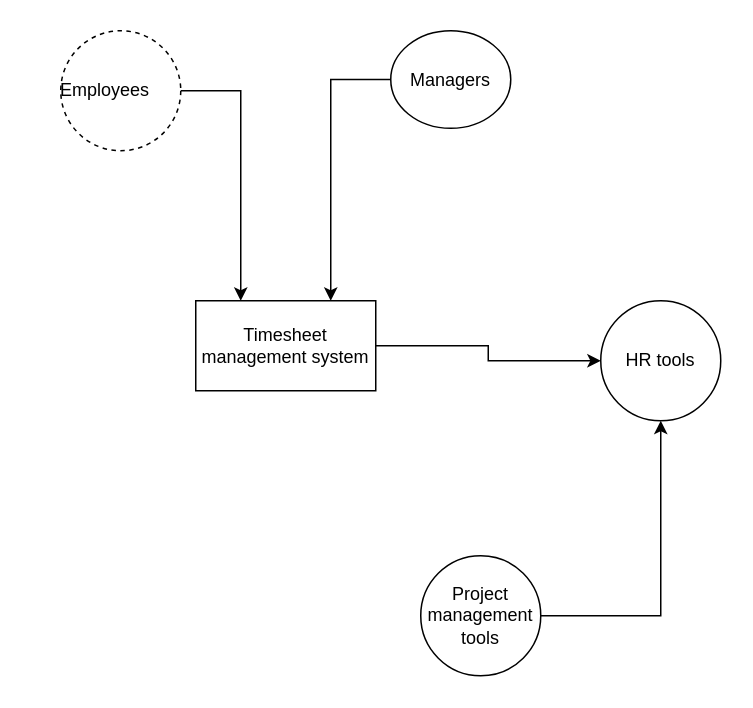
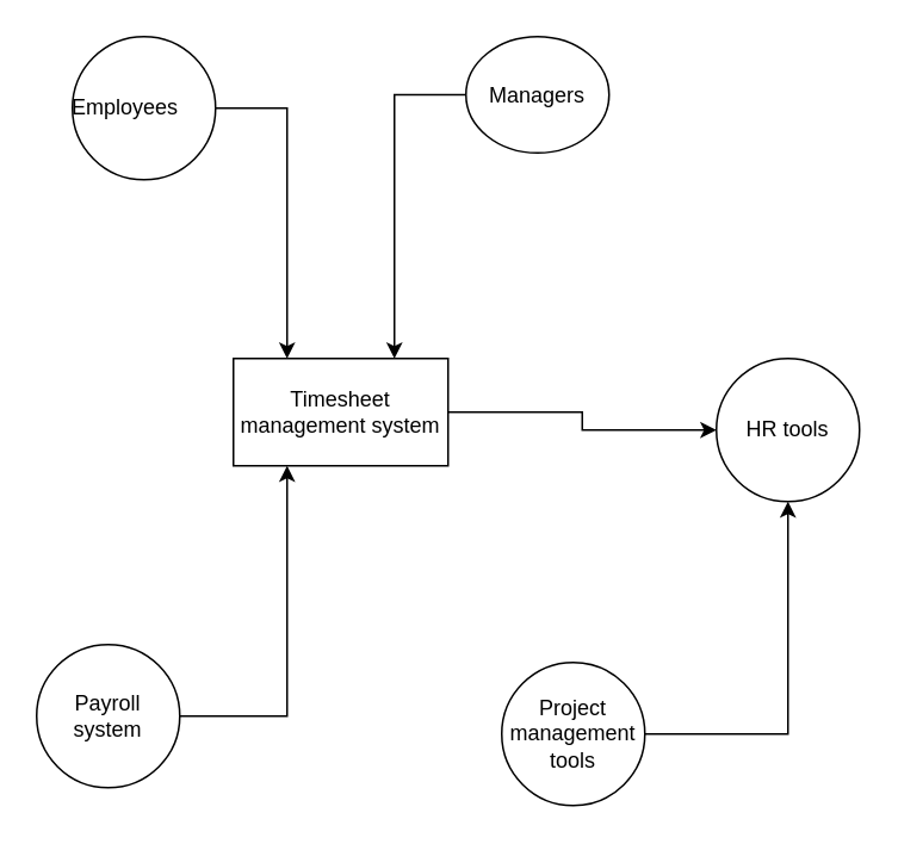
- <mxCell id="5" value="Employees&lt;span style=&quot;white-space: pre;&quot;&gt;&#09;&lt;/span&gt;" style="ellipse;whiteSpace=wrap;html=1;aspect=fixed;dashed=1;" vertex="1" parent="1"><mxGeometry x="40" y="20" width="80" height="80" as="geometry" /></mxCell>
+ <mxCell id="5" value="Employees&lt;span style=&quot;white-space: pre;&quot;&gt;&#09;&lt;/span&gt;" style="ellipse;whiteSpace=wrap;html=1;aspect=fixed;" vertex="1" parent="1"><mxGeometry x="40" y="20" width="80" height="80" as="geometry" /></mxCell>
+ <mxCell id="8" style="edgeStyle=orthogonalEdgeStyle;rounded=0;orthogonalLoop=1;jettySize=auto;html=1;entryX=0.25;entryY=1;entryDx=0;entryDy=0;" edge="1" parent="1" source="9" target="3"><mxGeometry relative="1" as="geometry" /></mxCell>
+ <mxCell id="9" value="Payroll system" style="ellipse;whiteSpace=wrap;html=1;aspect=fixed;" vertex="1" parent="1"><mxGeometry x="20" y="360" width="80" height="80" as="geometry" /></mxCell>
